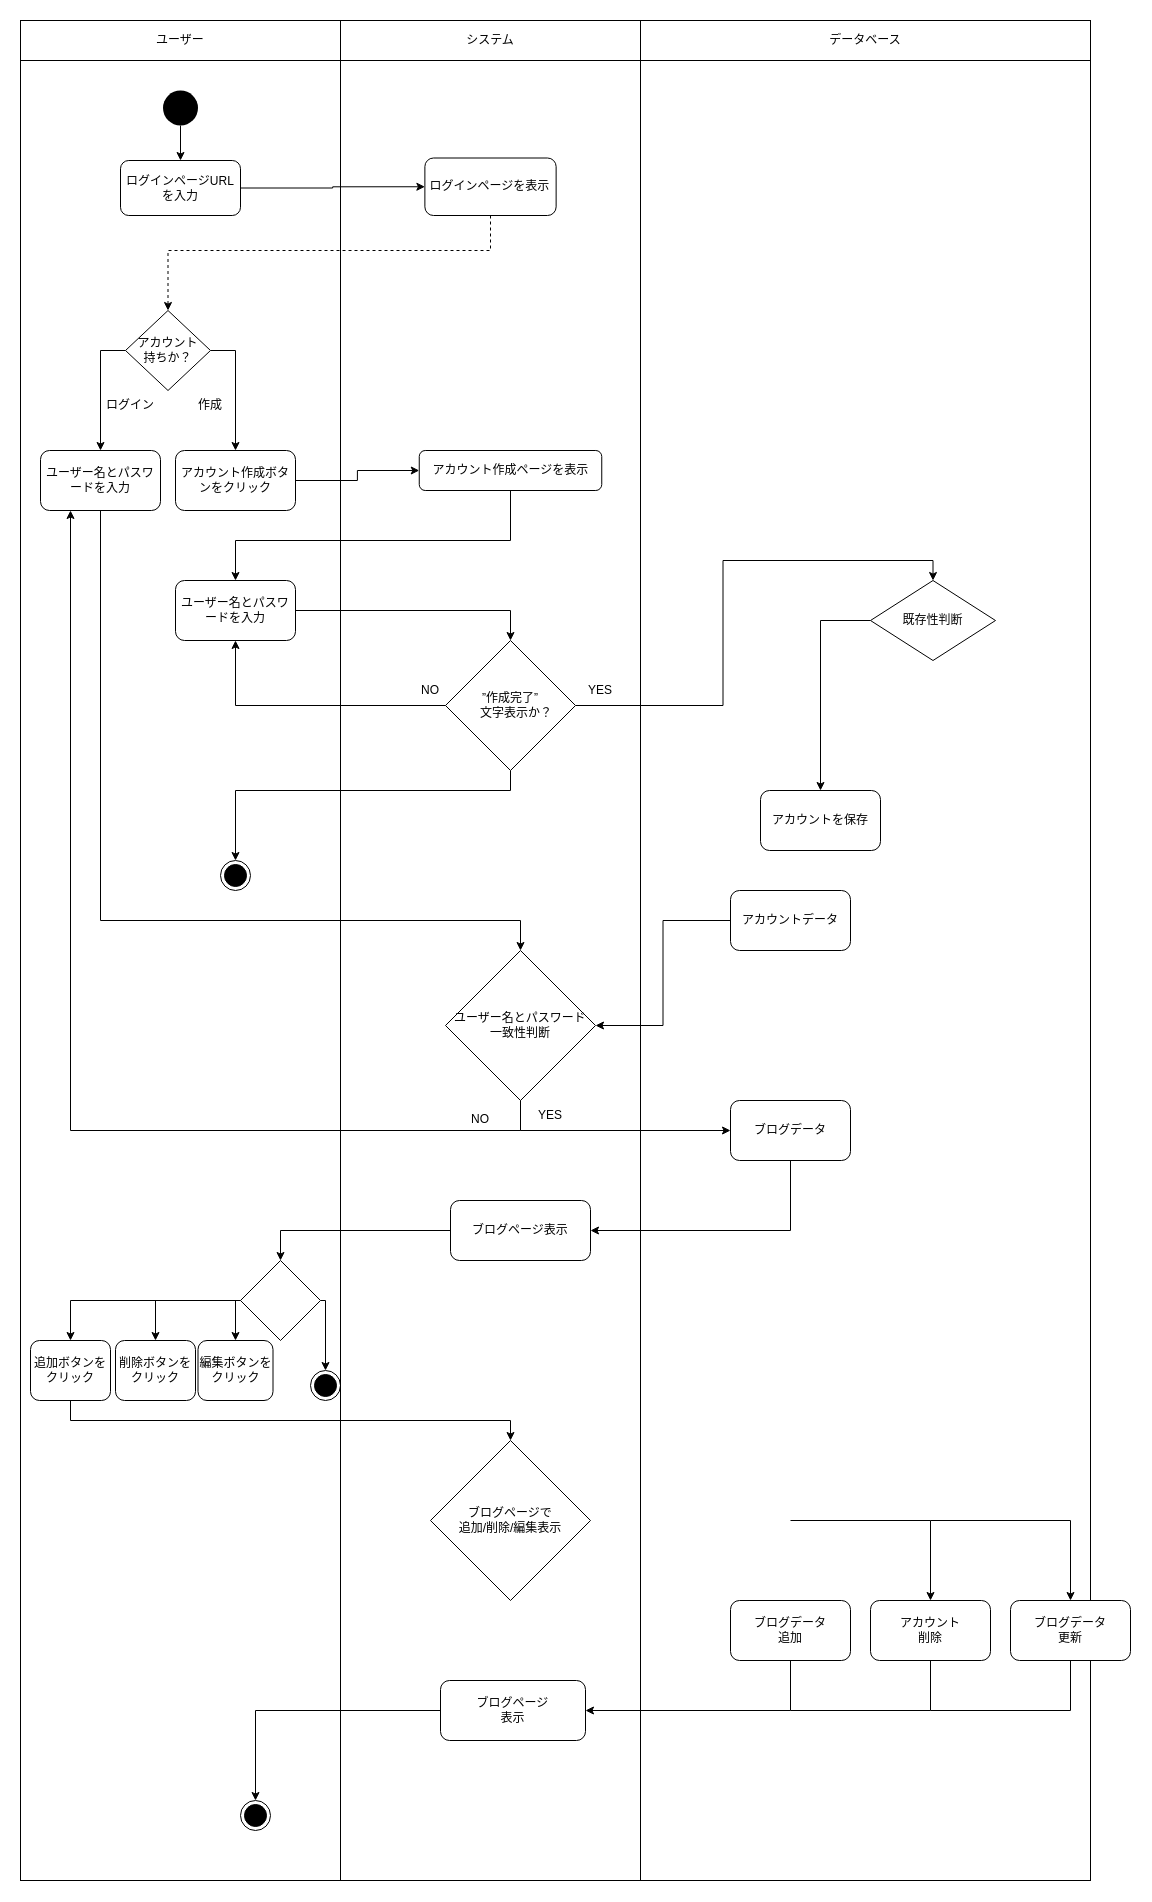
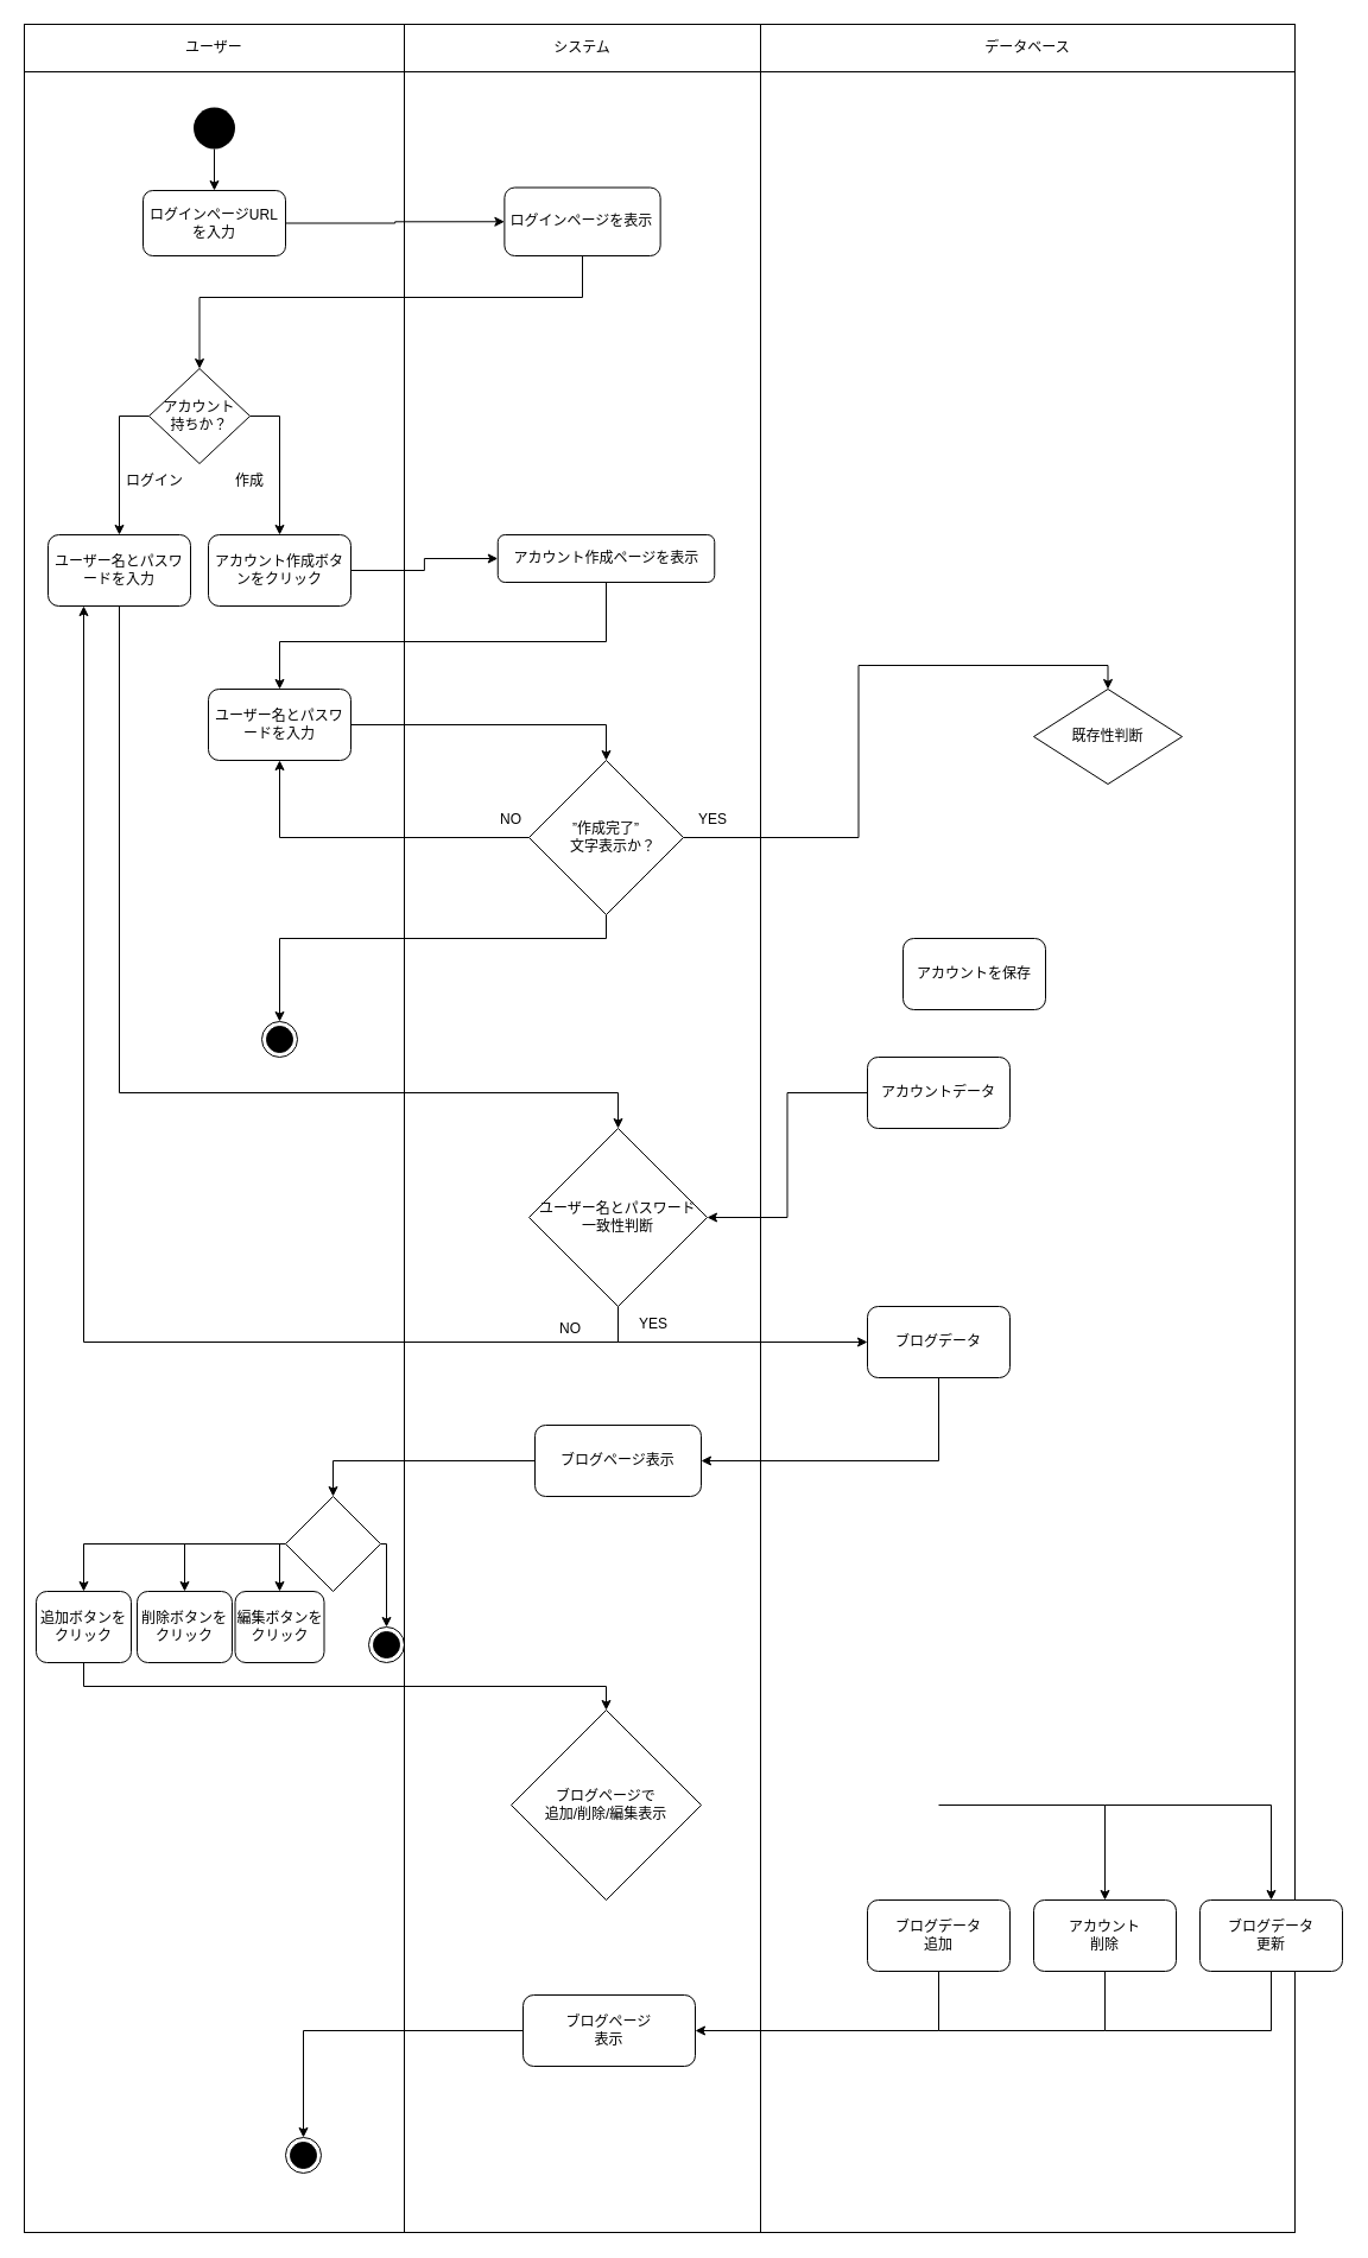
- <mxCell id="12" style="edgeStyle=orthogonalEdgeStyle;rounded=0;orthogonalLoop=1;jettySize=auto;html=1;entryX=0.5;entryY=0;entryDx=0;entryDy=0;exitX=0.5;exitY=1;exitDx=0;exitDy=0;dashed=1;" edge="1" parent="1" source="19" target="18"><mxGeometry relative="1" as="geometry"><Array as="points"><mxPoint x="490" y="250" /><mxPoint x="168" y="250" /></Array></mxGeometry></mxCell>
+ <mxCell id="12" style="edgeStyle=orthogonalEdgeStyle;rounded=0;orthogonalLoop=1;jettySize=auto;html=1;entryX=0.5;entryY=0;entryDx=0;entryDy=0;exitX=0.5;exitY=1;exitDx=0;exitDy=0;" edge="1" parent="1" source="19" target="18"><mxGeometry relative="1" as="geometry"><Array as="points"><mxPoint x="490" y="250" /><mxPoint x="168" y="250" /></Array></mxGeometry></mxCell>
- <mxCell id="69" style="edgeStyle=orthogonalEdgeStyle;rounded=0;orthogonalLoop=1;jettySize=auto;html=1;entryX=0.5;entryY=0;entryDx=0;entryDy=0;exitX=0;exitY=0.5;exitDx=0;exitDy=0;" edge="1" parent="1" source="70" target="13"><mxGeometry relative="1" as="geometry" /></mxCell>
